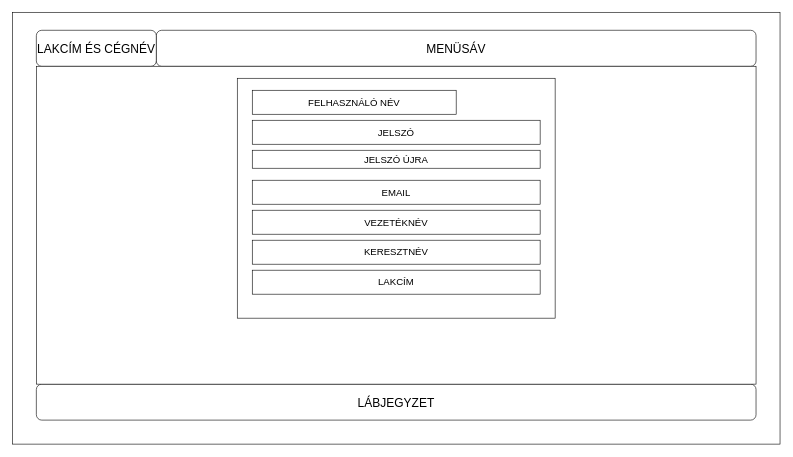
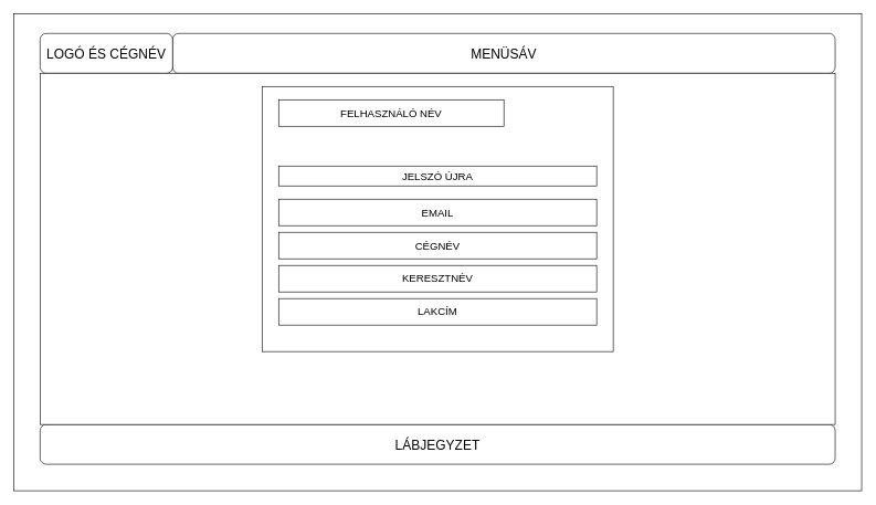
- <mxCell id="5" value="LAKCÍM ÉS CÉGNÉV" style="rounded=1;whiteSpace=wrap;html=1;fontSize=20;" parent="1" vertex="1"><mxGeometry x="60" y="50" width="200" height="60" as="geometry" /></mxCell>
+ <mxCell id="5" value="LOGÓ ÉS CÉGNÉV" style="rounded=1;whiteSpace=wrap;html=1;fontSize=20;" parent="1" vertex="1"><mxGeometry x="60" y="50" width="200" height="60" as="geometry" /></mxCell>
- <mxCell id="9" value="JELSZÓ" style="rounded=0;whiteSpace=wrap;html=1;fontSize=16;" parent="1" vertex="1"><mxGeometry x="420" y="200" width="480" height="40" as="geometry" /></mxCell>
- <mxCell id="13" value="VEZETÉKNÉV" style="rounded=0;whiteSpace=wrap;html=1;fontSize=16;" parent="1" vertex="1"><mxGeometry x="420" y="350" width="480" height="40" as="geometry" /></mxCell>
+ <mxCell id="13" value="CÉGNÉV" style="rounded=0;whiteSpace=wrap;html=1;fontSize=16;" parent="1" vertex="1"><mxGeometry x="420" y="350" width="480" height="40" as="geometry" /></mxCell>
